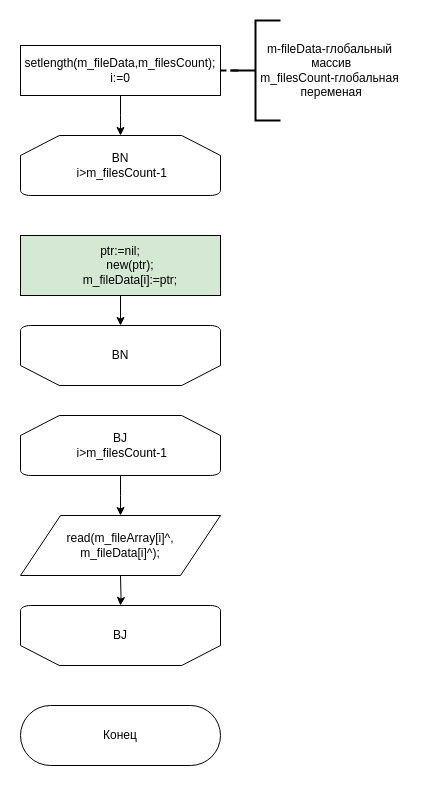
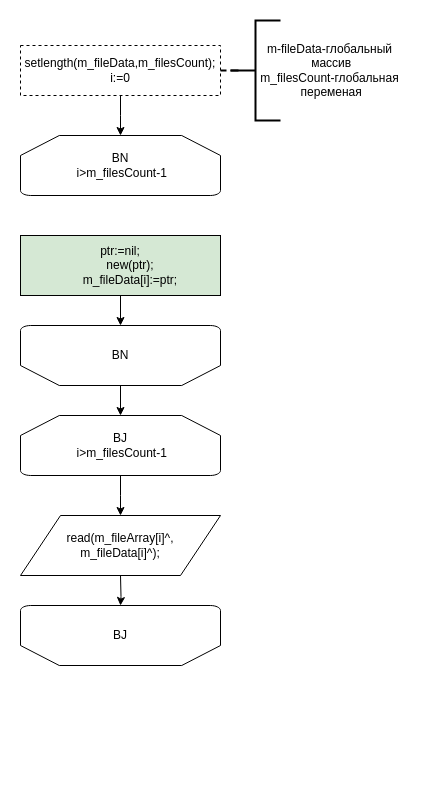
- <mxCell id="4" value="setlength(m_fileData,m_filesCount);&lt;br&gt;i:=0" style="rounded=0;whiteSpace=wrap;html=1;" vertex="1" parent="1"><mxGeometry x="20" y="45" width="200" height="50" as="geometry" /></mxCell>
+ <mxCell id="4" value="setlength(m_fileData,m_filesCount);&lt;br&gt;i:=0" style="rounded=0;whiteSpace=wrap;html=1;dashed=1;" vertex="1" parent="1"><mxGeometry x="20" y="45" width="200" height="50" as="geometry" /></mxCell>
+ <mxCell id="8" style="edgeStyle=orthogonalEdgeStyle;rounded=0;orthogonalLoop=1;jettySize=auto;html=1;exitX=0.5;exitY=0;exitDx=0;exitDy=0;exitPerimeter=0;" edge="1" parent="1" source="9" target="11"><mxGeometry relative="1" as="geometry" /></mxCell>
- <mxCell id="15" value="Конец" style="rounded=1;whiteSpace=wrap;html=1;strokeWidth=1;arcSize=50;" vertex="1" parent="1"><mxGeometry x="20" y="705" width="200" height="60" as="geometry" /></mxCell>
